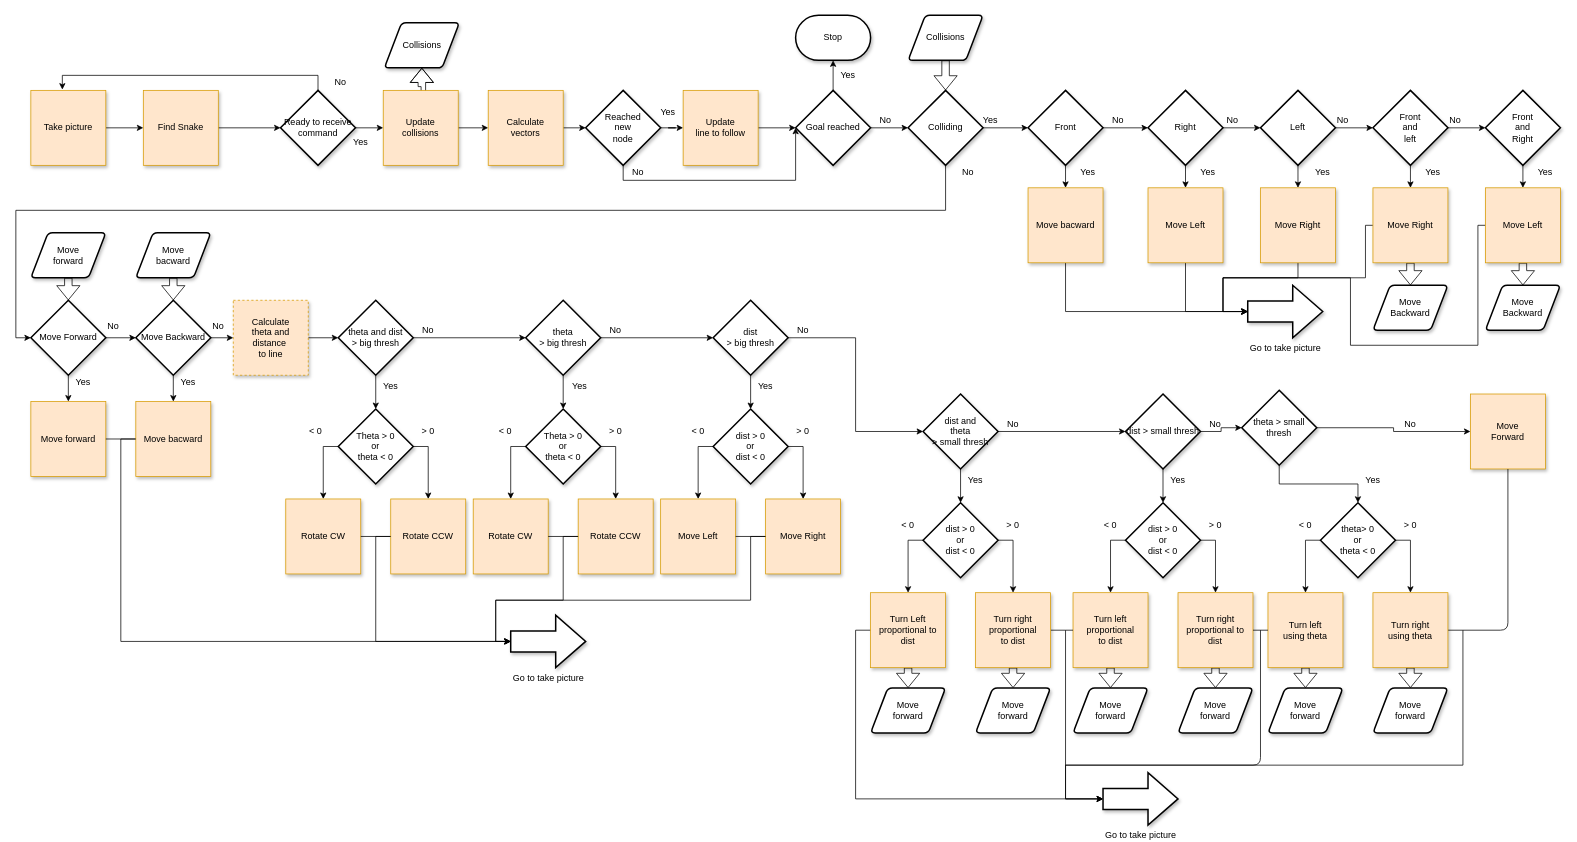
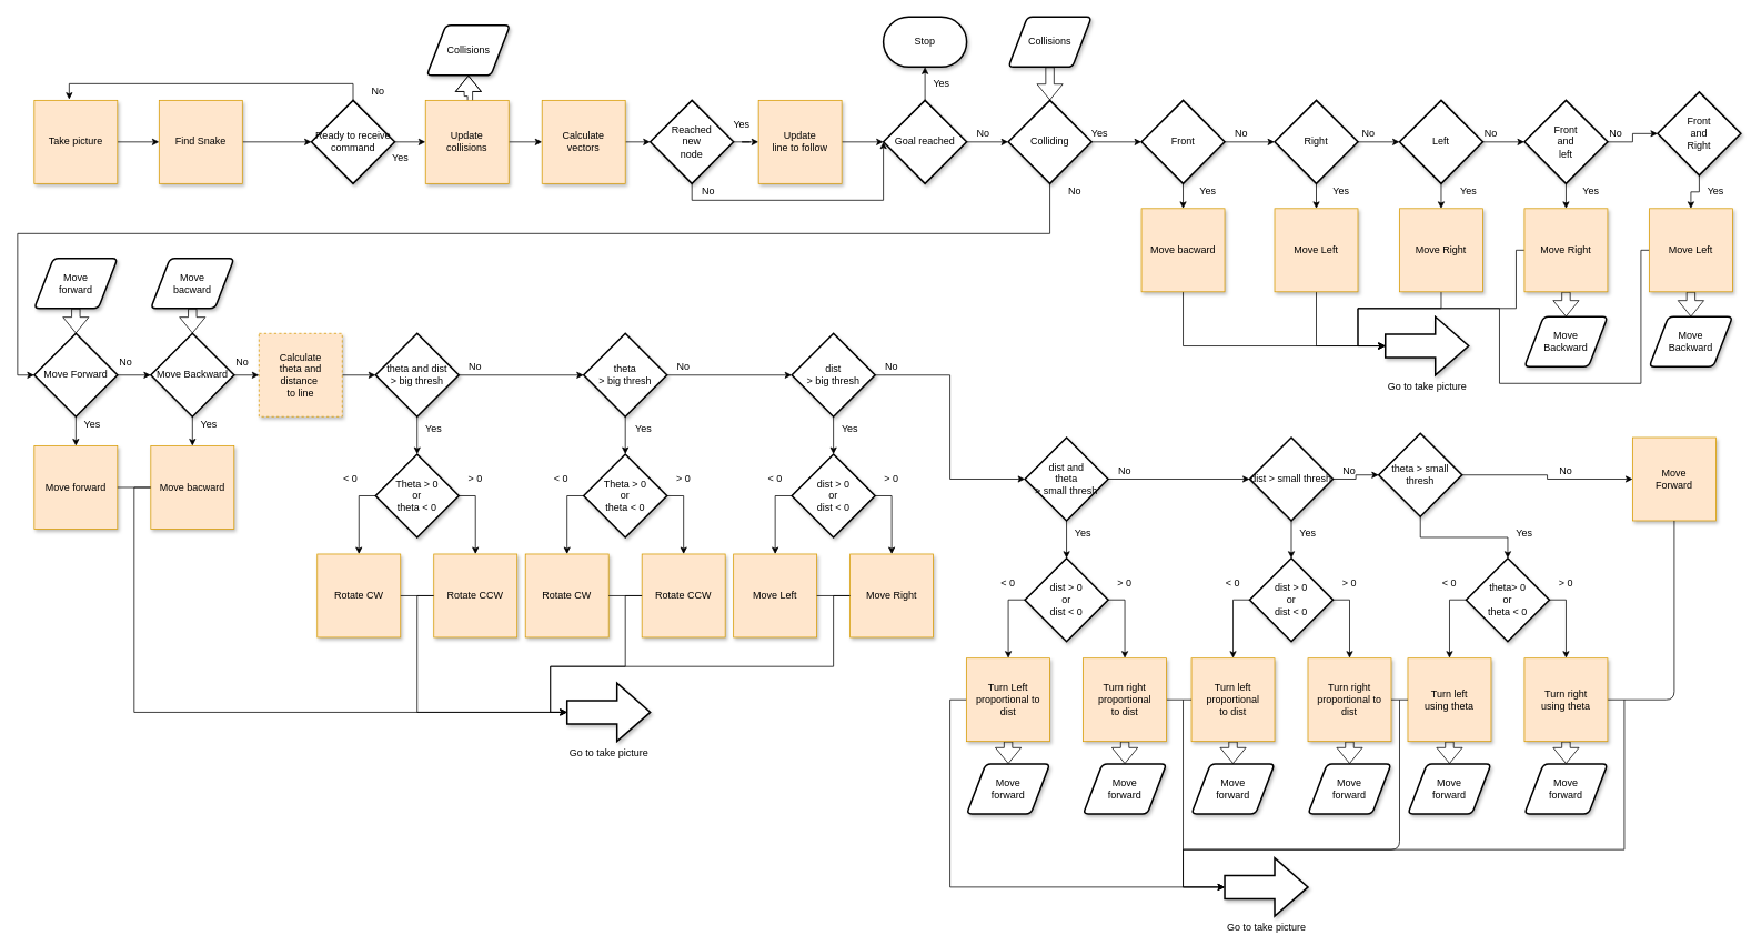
- <mxCell id="50" value="Front&lt;br&gt;and&lt;br&gt;Right" style="strokeWidth=2;html=1;shape=mxgraph.flowchart.decision;whiteSpace=wrap;shadow=1;fillColor=#ffffff;gradientColor=none;" vertex="1" parent="1"><mxGeometry x="1980" y="120" width="100" height="100" as="geometry" /></mxCell>
+ <mxCell id="50" value="Front&lt;br&gt;and&lt;br&gt;Right" style="strokeWidth=2;html=1;shape=mxgraph.flowchart.decision;whiteSpace=wrap;shadow=1;fillColor=#ffffff;gradientColor=none;" vertex="1" parent="1"><mxGeometry x="1990" y="110" width="100" height="100" as="geometry" /></mxCell>
